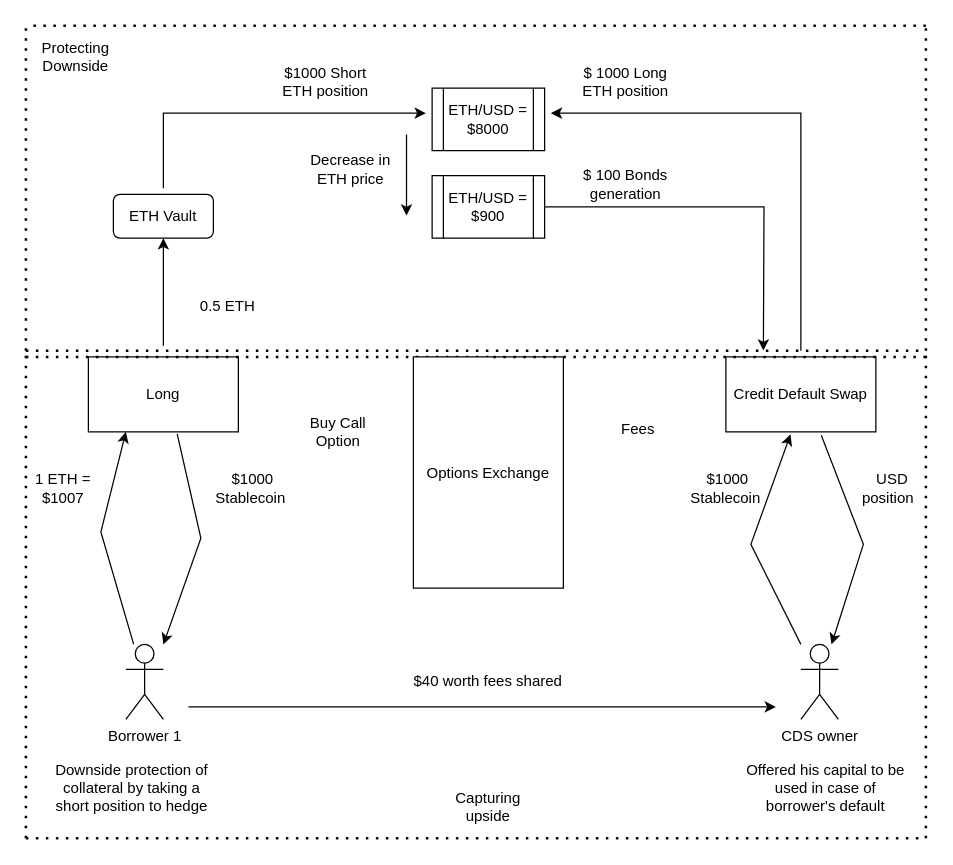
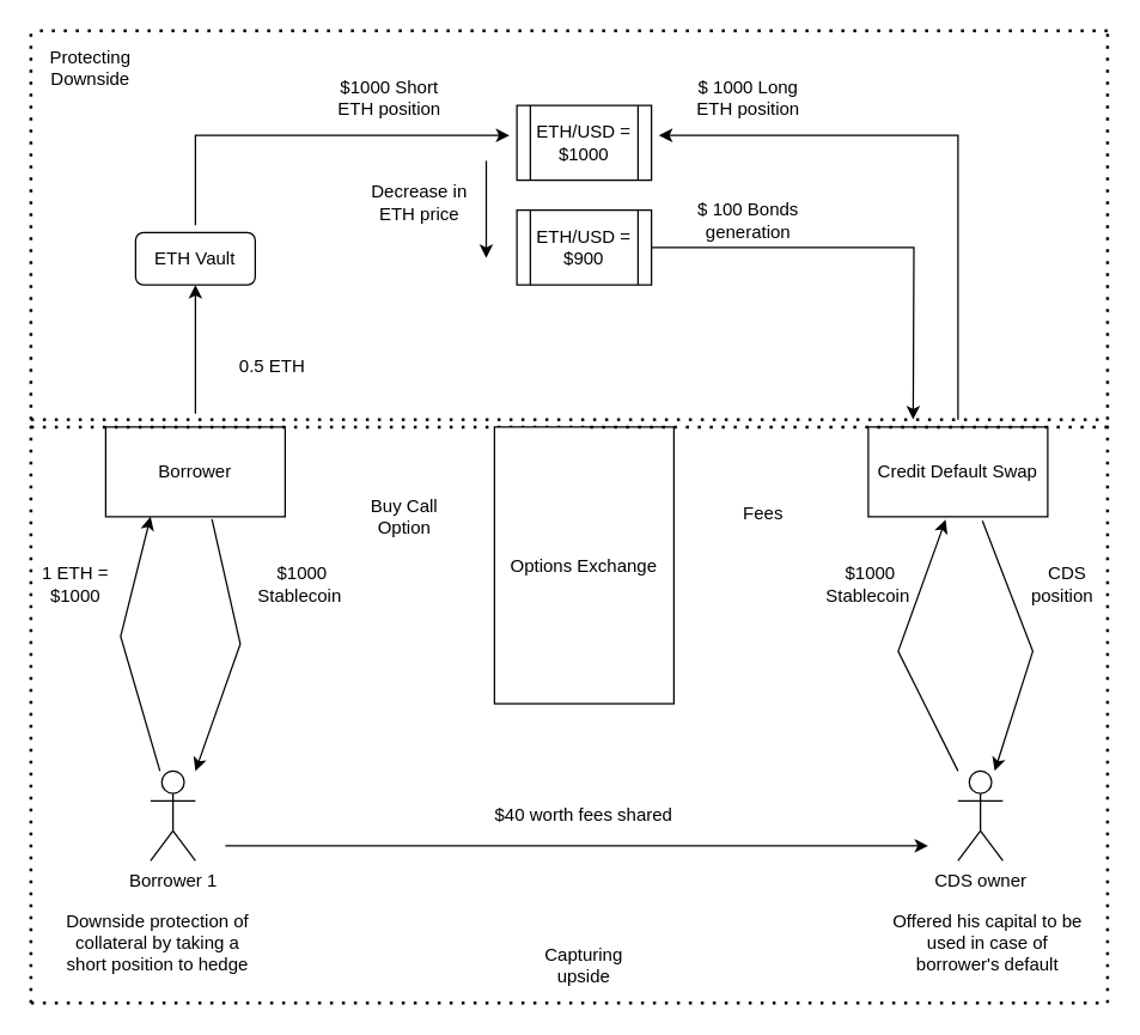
- <mxCell id="23" value="ETH/USD = $8000" style="shape=process;whiteSpace=wrap;html=1;backgroundOutline=1;" parent="1" vertex="1"><mxGeometry x="345" y="70" width="90" height="50" as="geometry" /></mxCell>
+ <mxCell id="23" value="ETH/USD = $1000" style="shape=process;whiteSpace=wrap;html=1;backgroundOutline=1;" parent="1" vertex="1"><mxGeometry x="345" y="70" width="90" height="50" as="geometry" /></mxCell>
- <mxCell id="2" value="Long" style="rounded=0;whiteSpace=wrap;html=1;" parent="1" vertex="1"><mxGeometry x="70" y="285" width="120" height="60" as="geometry" /></mxCell>
+ <mxCell id="2" value="Borrower" style="rounded=0;whiteSpace=wrap;html=1;" parent="1" vertex="1"><mxGeometry x="70" y="285" width="120" height="60" as="geometry" /></mxCell>
- <mxCell id="7" value="1 ETH = $1007" style="text;html=1;strokeColor=none;fillColor=none;align=center;verticalAlign=middle;whiteSpace=wrap;rounded=0;" parent="1" vertex="1"><mxGeometry x="20" y="375" width="60" height="30" as="geometry" /></mxCell>
+ <mxCell id="7" value="1 ETH = $1000" style="text;html=1;strokeColor=none;fillColor=none;align=center;verticalAlign=middle;whiteSpace=wrap;rounded=0;" parent="1" vertex="1"><mxGeometry x="20" y="375" width="60" height="30" as="geometry" /></mxCell>
- <mxCell id="18" value="&amp;nbsp; USD position" style="text;html=1;strokeColor=none;fillColor=none;align=center;verticalAlign=middle;whiteSpace=wrap;rounded=0;" parent="1" vertex="1"><mxGeometry x="680" y="375" width="60" height="30" as="geometry" /></mxCell>
+ <mxCell id="18" value="&amp;nbsp; CDS position" style="text;html=1;strokeColor=none;fillColor=none;align=center;verticalAlign=middle;whiteSpace=wrap;rounded=0;" parent="1" vertex="1"><mxGeometry x="680" y="375" width="60" height="30" as="geometry" /></mxCell>
